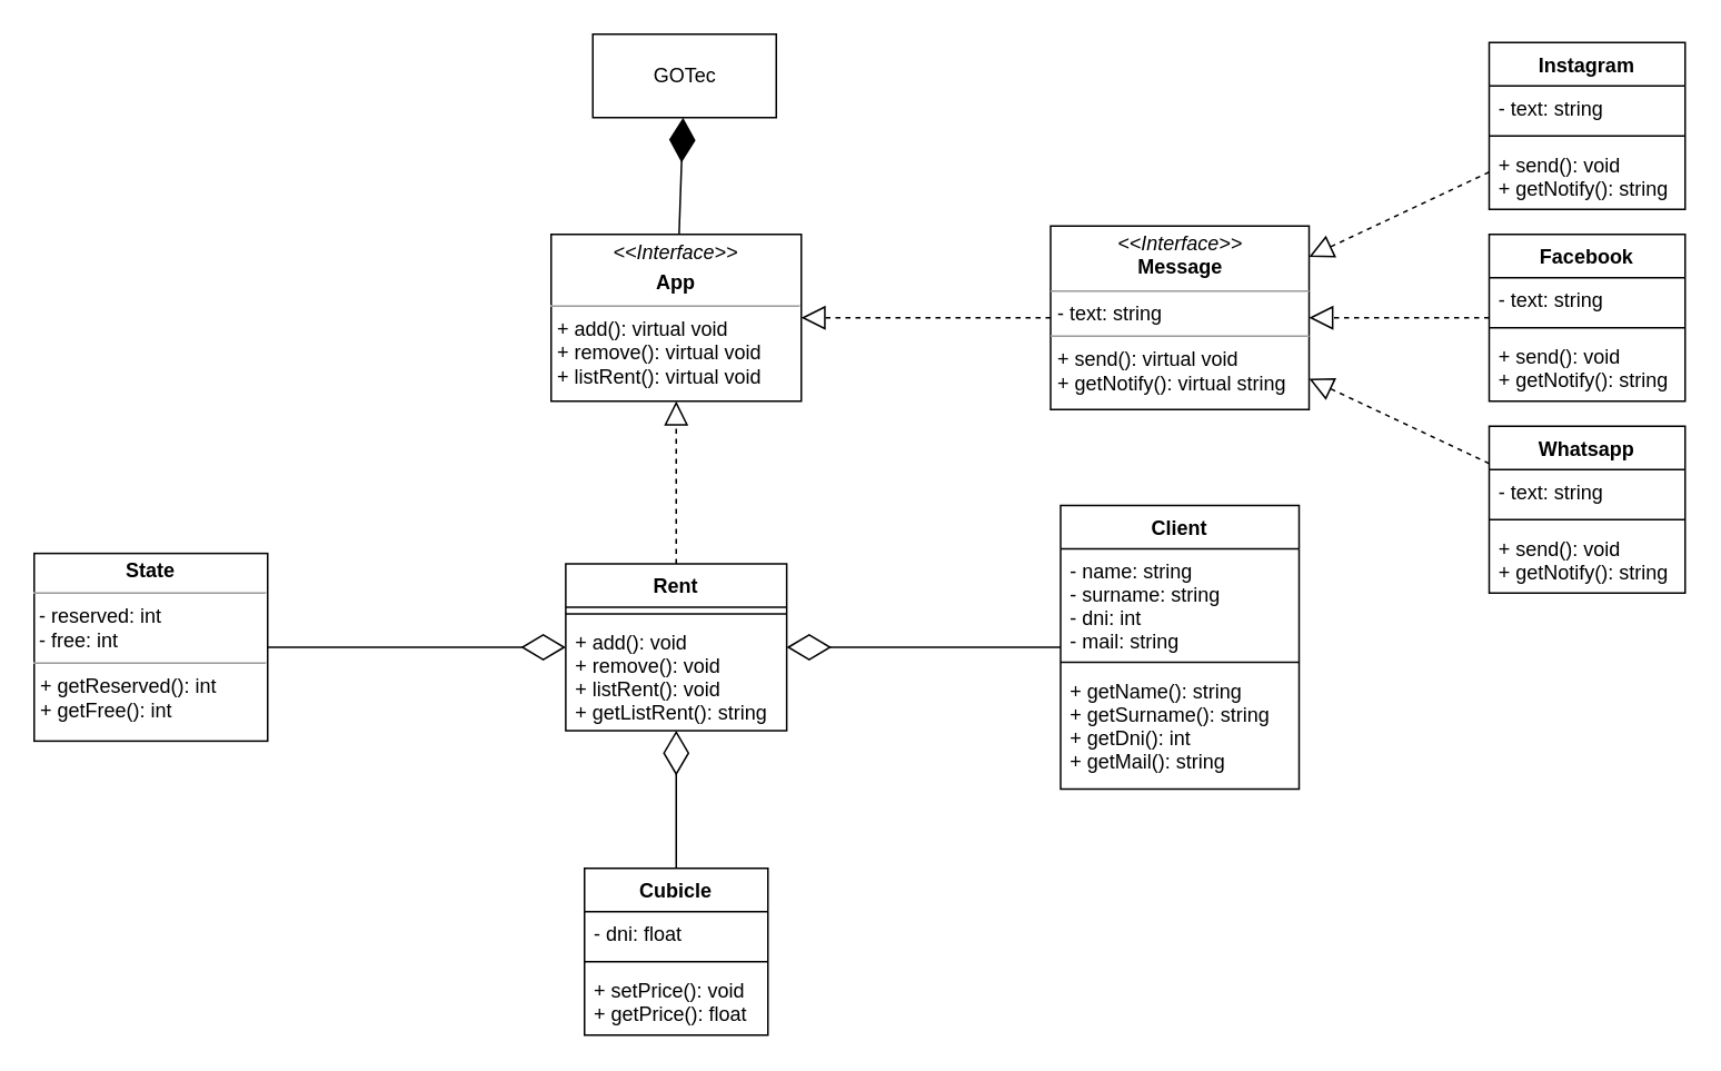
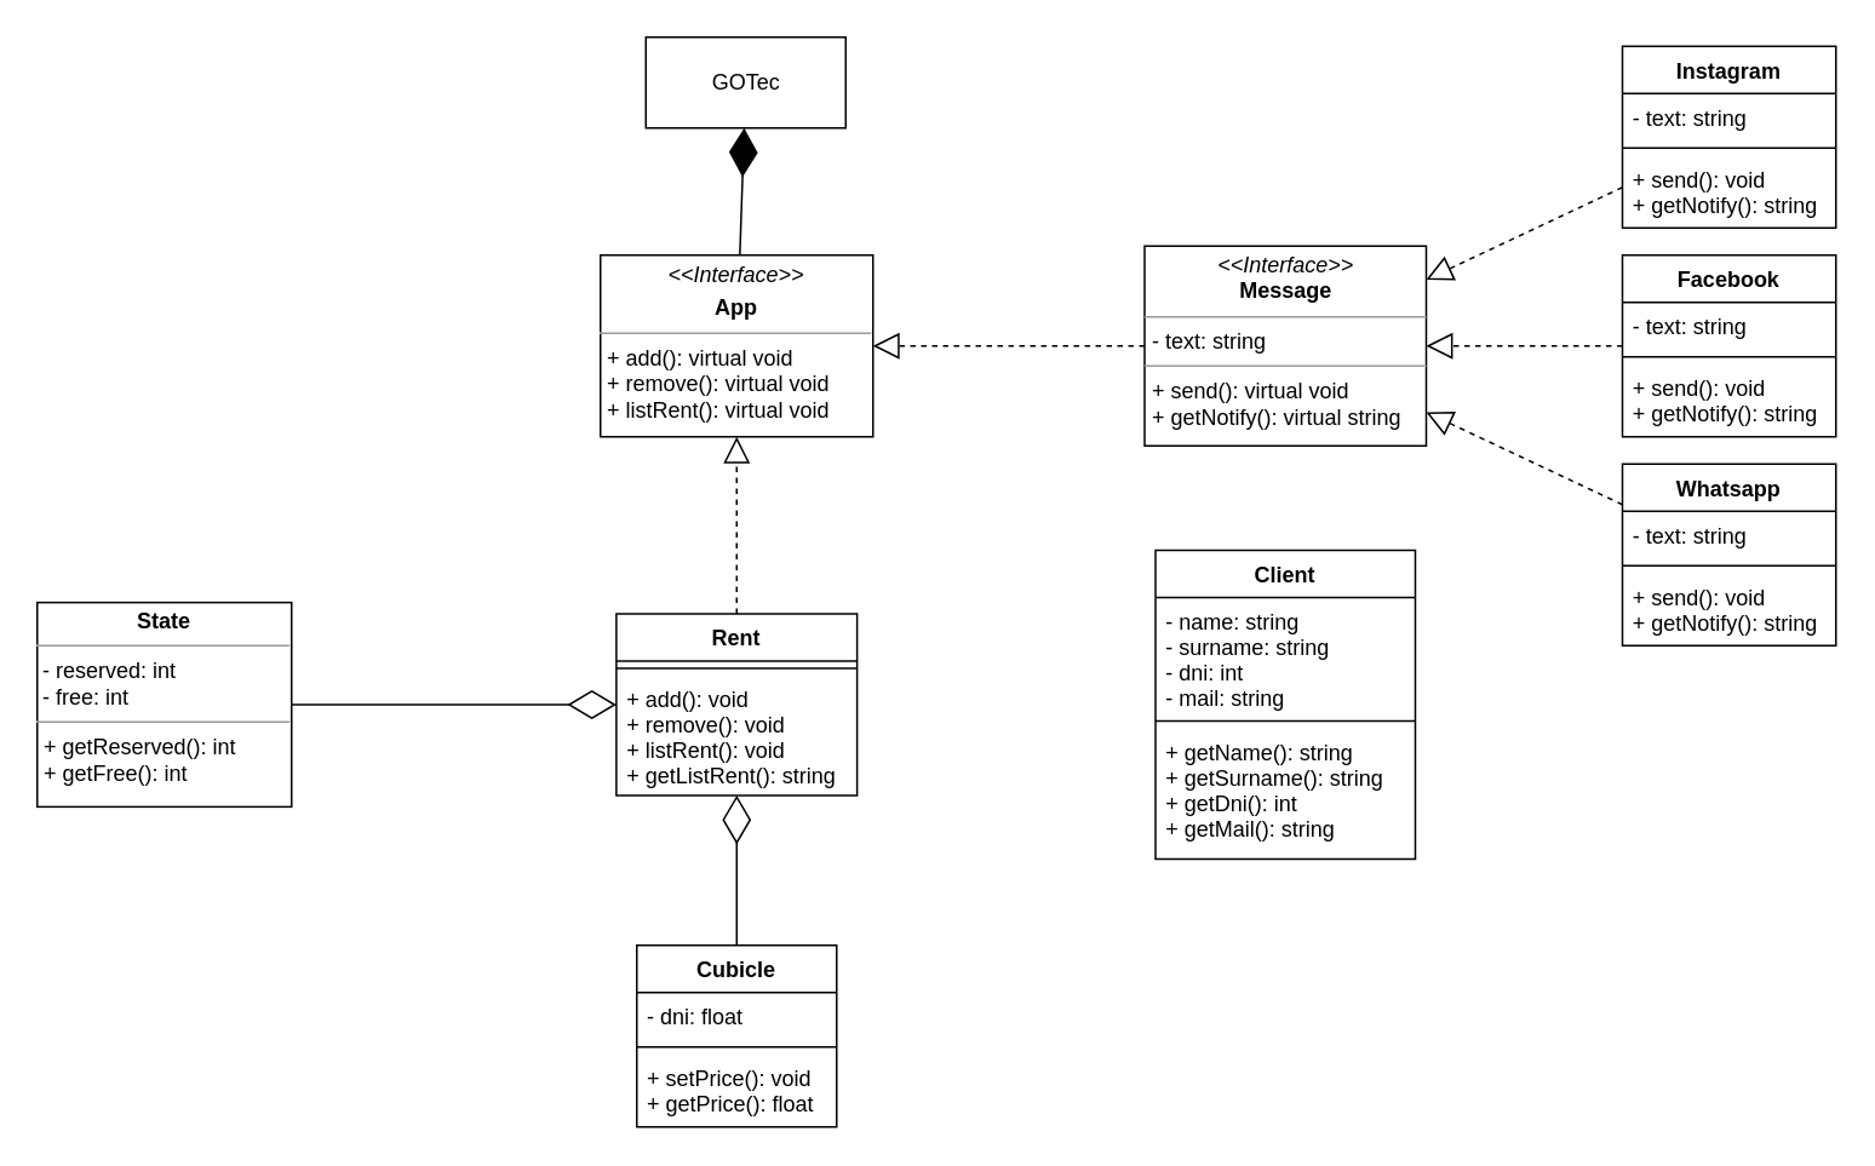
- <mxCell id="8" value="" style="endArrow=diamondThin;endFill=0;endSize=24;html=1;rounded=0;" parent="1" source="2" target="11" edge="1"><mxGeometry width="160" relative="1" as="geometry"><mxPoint x="530" y="75" as="sourcePoint" /><mxPoint x="500" y="335" as="targetPoint" /></mxGeometry></mxCell>
